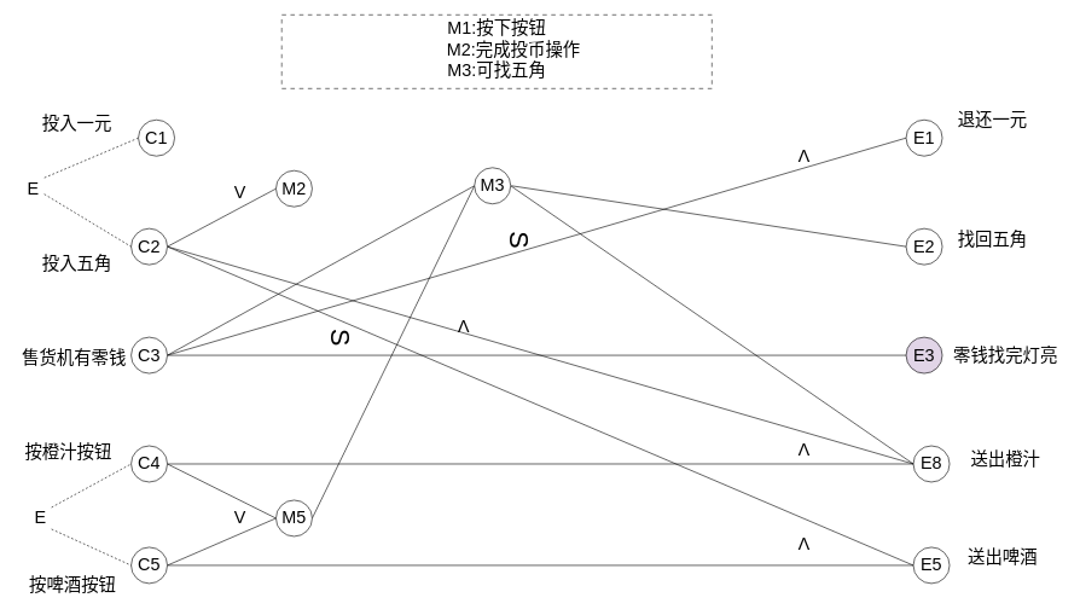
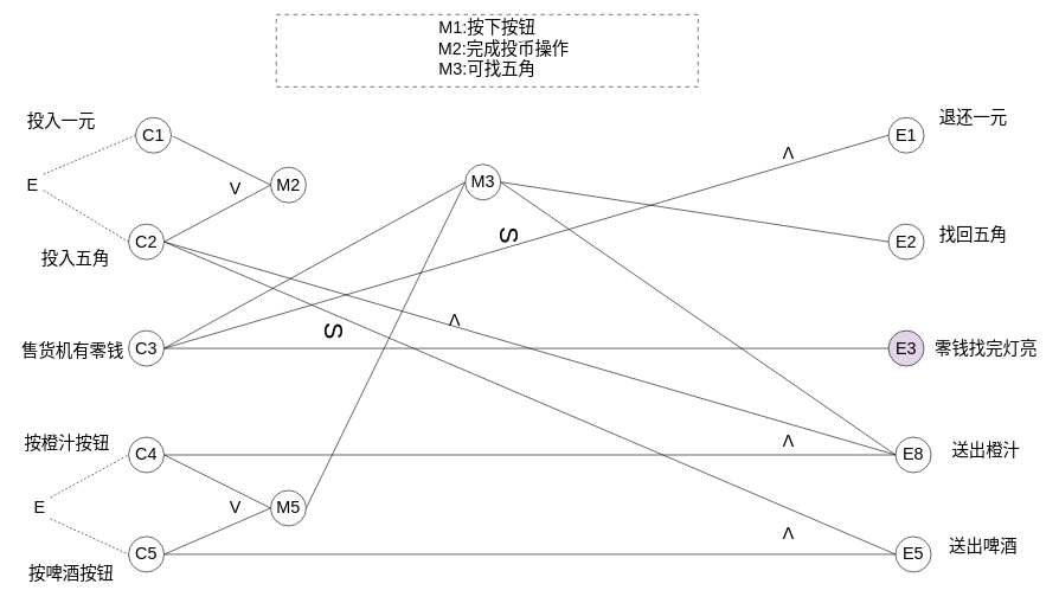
- <mxCell id="46" value="投入一元" style="text;html=1;align=center;verticalAlign=middle;resizable=0;points=[];autosize=1;strokeColor=none;fillColor=none;fontSize=24;" vertex="1" parent="1"><mxGeometry x="48" y="150" width="114" height="41" as="geometry" /></mxCell>
+ <mxCell id="46" value="投入一元" style="text;html=1;align=center;verticalAlign=middle;resizable=0;points=[];autosize=1;strokeColor=none;fillColor=none;fontSize=24;" vertex="1" parent="1"><mxGeometry x="28" y="150" width="114" height="41" as="geometry" /></mxCell>
+ <mxCell id="3" style="edgeStyle=none;html=1;exitX=1;exitY=0.5;exitDx=0;exitDy=0;entryX=0;entryY=0.5;entryDx=0;entryDy=0;fontSize=24;endArrow=none;endFill=0;" edge="1" parent="1" source="6" target="26"><mxGeometry relative="1" as="geometry" /></mxCell>
